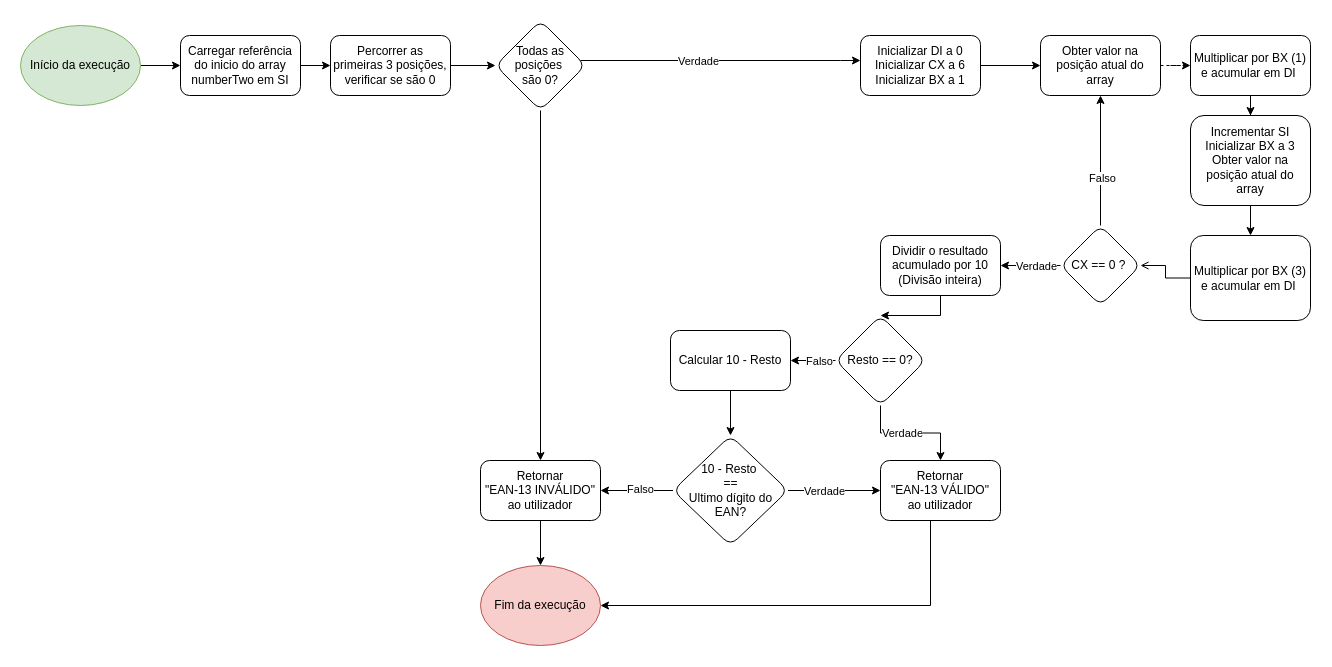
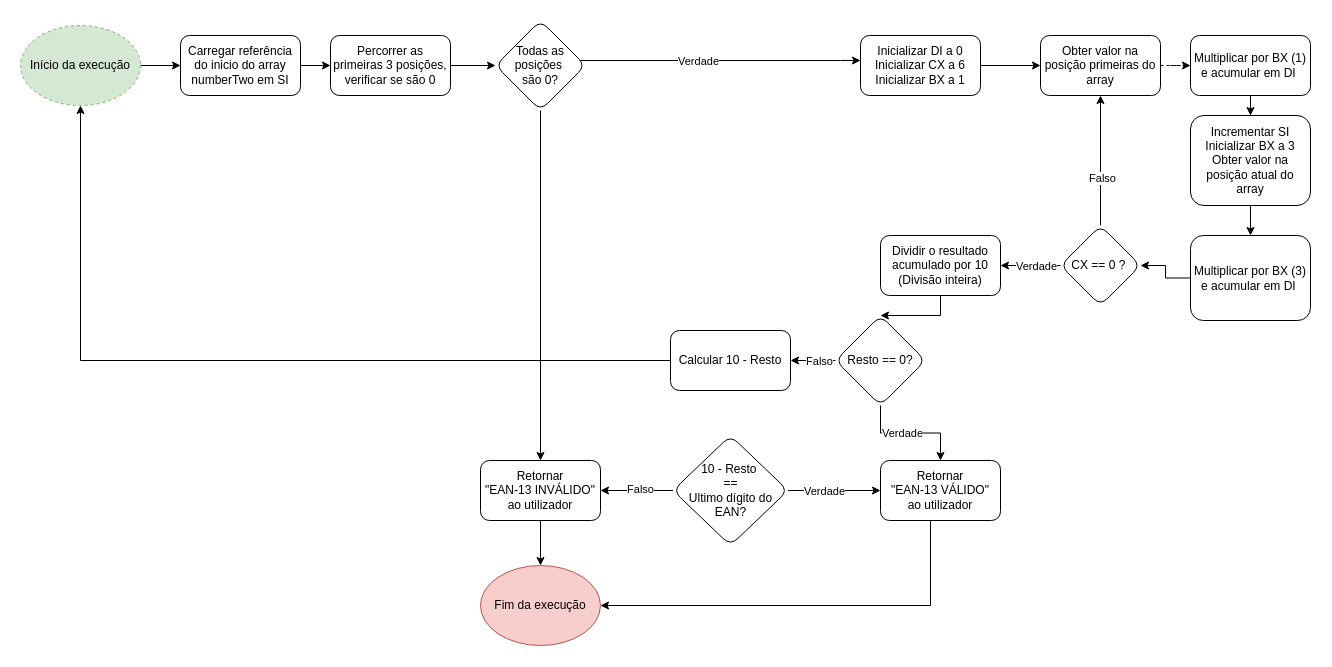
- <mxCell id="3" value="Início da execução" style="ellipse;whiteSpace=wrap;html=1;fillColor=#d5e8d4;strokeColor=#82b366;" vertex="1" parent="1"><mxGeometry x="20" y="25" width="120" height="80" as="geometry" /></mxCell>
+ <mxCell id="3" value="Início da execução" style="ellipse;whiteSpace=wrap;html=1;fillColor=#d5e8d4;strokeColor=#82b366;dashed=1;" vertex="1" parent="1"><mxGeometry x="20" y="25" width="120" height="80" as="geometry" /></mxCell>
- <mxCell id="13" value="Obter valor na posição atual do array" style="whiteSpace=wrap;html=1;rounded=1;" vertex="1" parent="1"><mxGeometry x="1040" y="35" width="120" height="60" as="geometry" /></mxCell>
+ <mxCell id="13" value="Obter valor na posição primeiras do array" style="whiteSpace=wrap;html=1;rounded=1;" vertex="1" parent="1"><mxGeometry x="1040" y="35" width="120" height="60" as="geometry" /></mxCell>
- <mxCell id="20" value="" style="edgeStyle=orthogonalEdgeStyle;rounded=0;orthogonalLoop=1;jettySize=auto;html=1;endArrow=open;" edge="1" parent="1" source="21" target="26"><mxGeometry relative="1" as="geometry" /></mxCell>
+ <mxCell id="20" value="" style="edgeStyle=orthogonalEdgeStyle;rounded=0;orthogonalLoop=1;jettySize=auto;html=1;" edge="1" parent="1" source="21" target="26"><mxGeometry relative="1" as="geometry" /></mxCell>
- <mxCell id="34" value="" style="edgeStyle=orthogonalEdgeStyle;rounded=0;orthogonalLoop=1;jettySize=auto;html=1;" edge="1" parent="1" source="35" target="42"><mxGeometry relative="1" as="geometry" /></mxCell>
+ <mxCell id="34" value="" style="edgeStyle=orthogonalEdgeStyle;rounded=0;orthogonalLoop=1;jettySize=auto;html=1;" edge="1" parent="1" source="35" target="3"><mxGeometry relative="1" as="geometry" /></mxCell>
